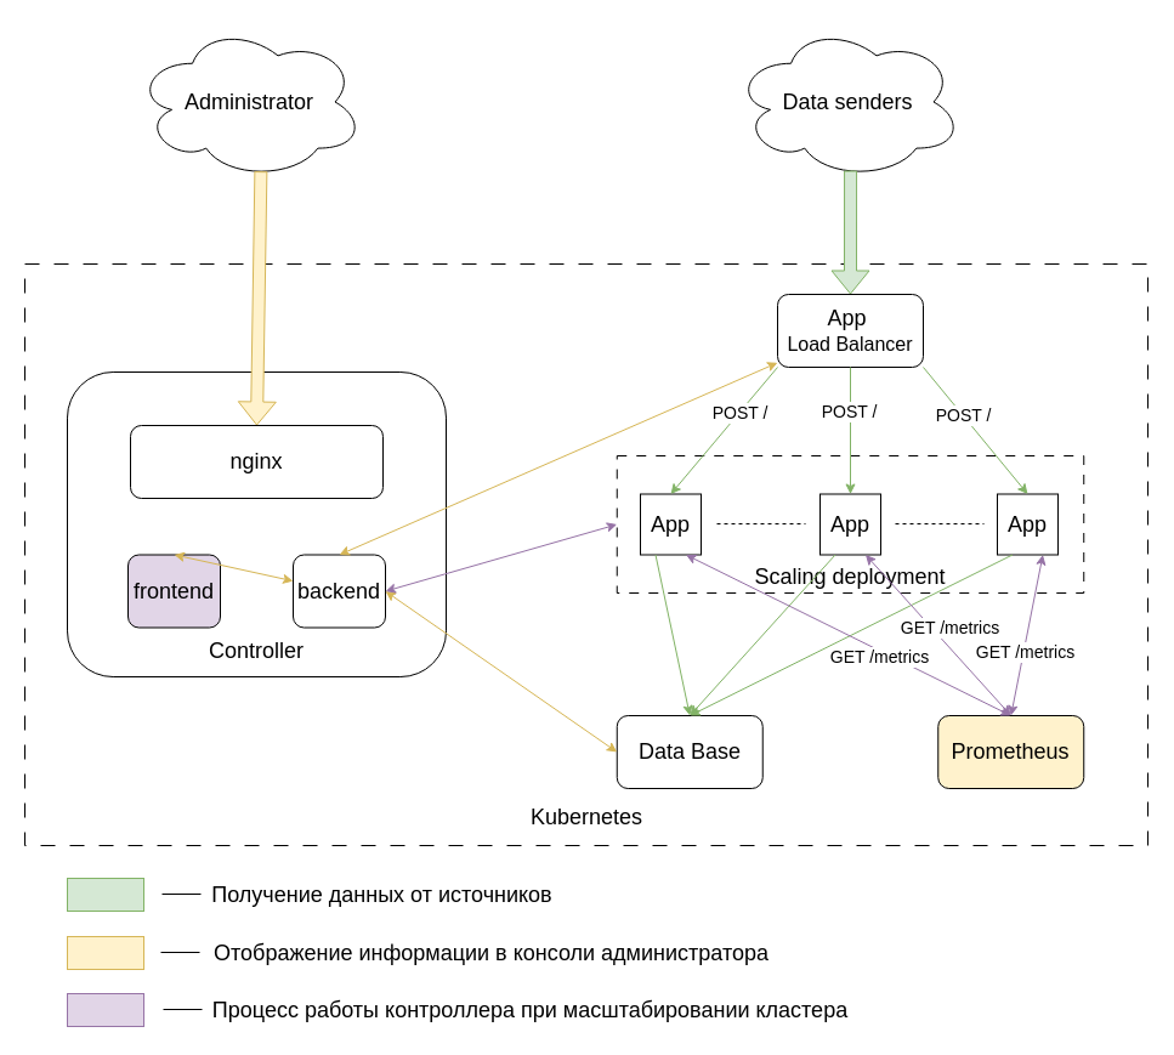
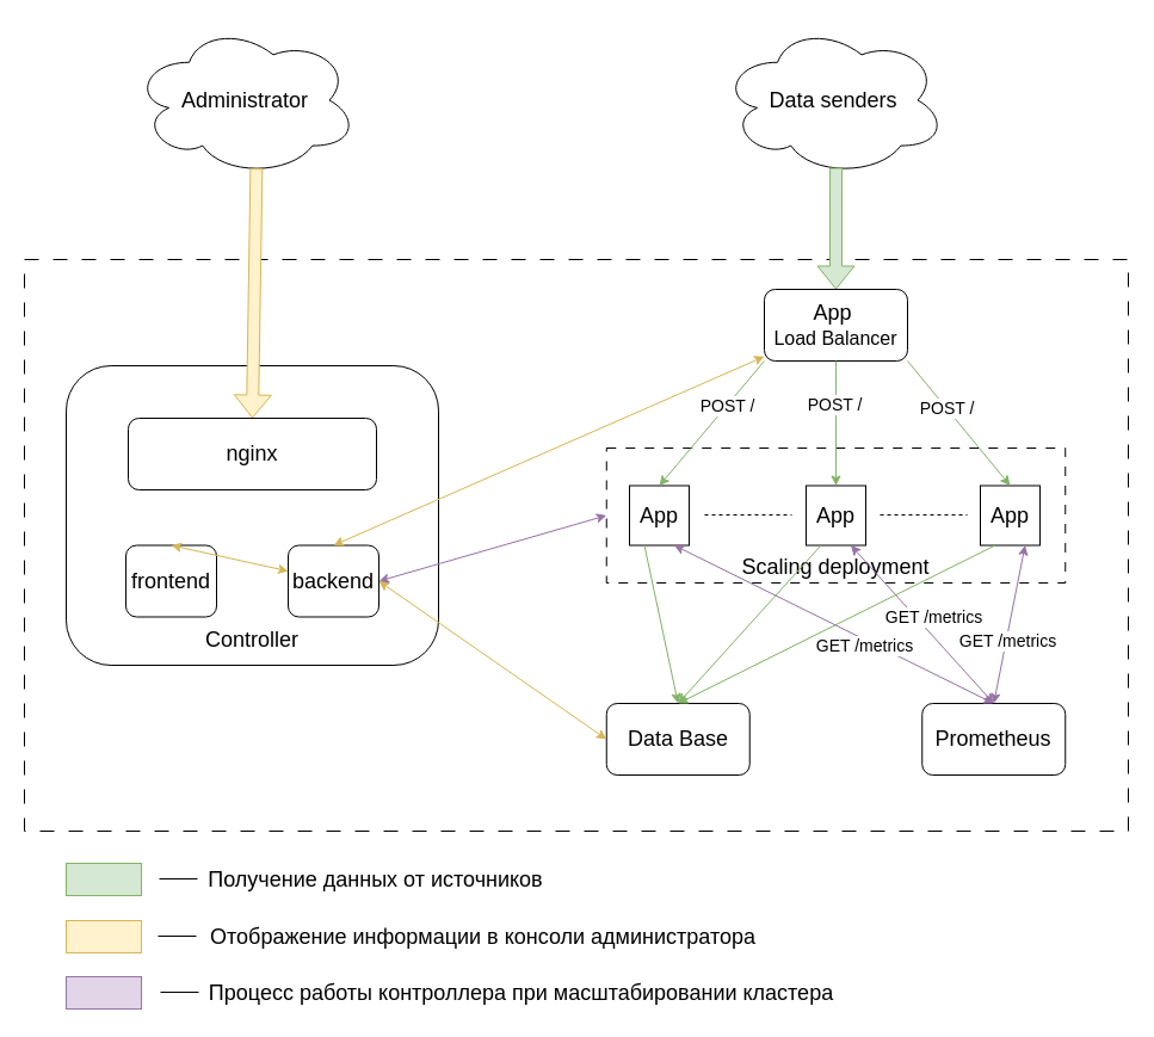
- <mxCell id="24" value="&lt;font style=&quot;font-size: 18px;&quot;&gt;frontend&lt;/font&gt;" style="rounded=1;whiteSpace=wrap;html=1;fillColor=#e1d5e7;" parent="1" vertex="1"><mxGeometry x="105" y="456.5" width="76" height="60" as="geometry" /></mxCell>
+ <mxCell id="24" value="&lt;font style=&quot;font-size: 18px;&quot;&gt;frontend&lt;/font&gt;" style="rounded=1;whiteSpace=wrap;html=1;" parent="1" vertex="1"><mxGeometry x="105" y="456.5" width="76" height="60" as="geometry" /></mxCell>
- <mxCell id="28" value="&lt;font style=&quot;font-size: 18px;&quot;&gt;Prometheus&lt;/font&gt;" style="rounded=1;whiteSpace=wrap;html=1;fillColor=#fff2cc;" parent="1" vertex="1"><mxGeometry x="772.25" y="589" width="120" height="60" as="geometry" /></mxCell>
+ <mxCell id="28" value="&lt;font style=&quot;font-size: 18px;&quot;&gt;Prometheus&lt;/font&gt;" style="rounded=1;whiteSpace=wrap;html=1;" parent="1" vertex="1"><mxGeometry x="772.25" y="589" width="120" height="60" as="geometry" /></mxCell>
- <mxCell id="50" value="&lt;font style=&quot;font-size: 18px;&quot;&gt;Kubernetes&lt;/font&gt;" style="text;html=1;align=center;verticalAlign=middle;whiteSpace=wrap;rounded=0;" parent="1" vertex="1"><mxGeometry x="452.5" y="658" width="60" height="30" as="geometry" /></mxCell>
